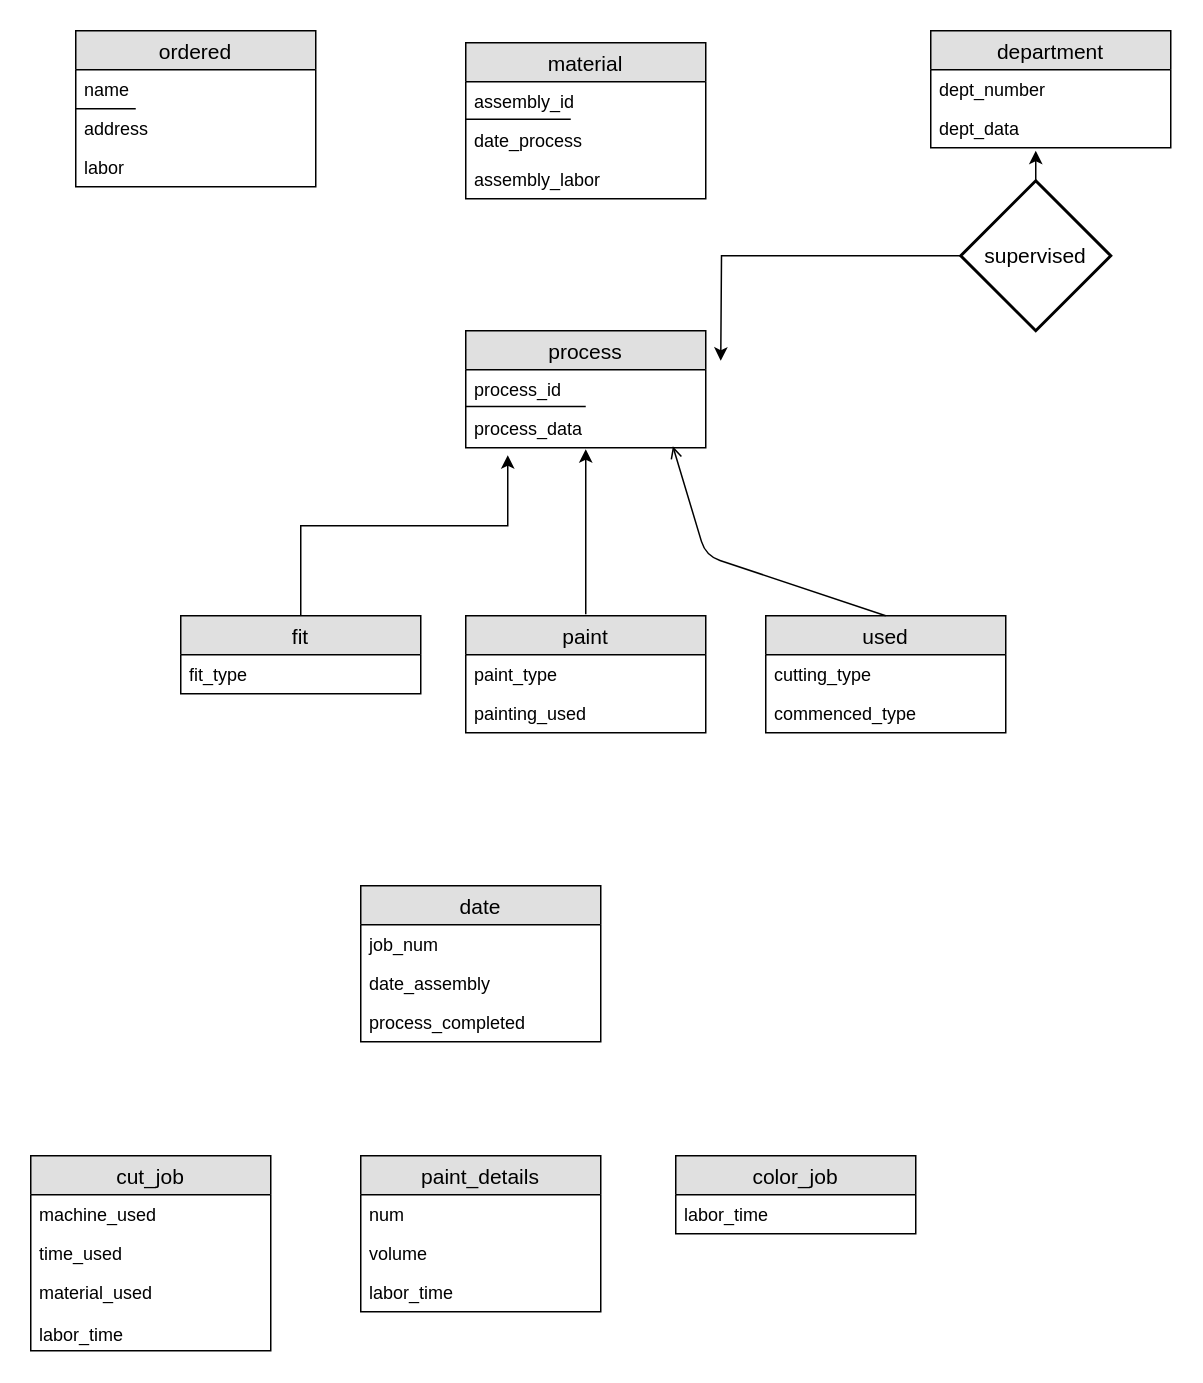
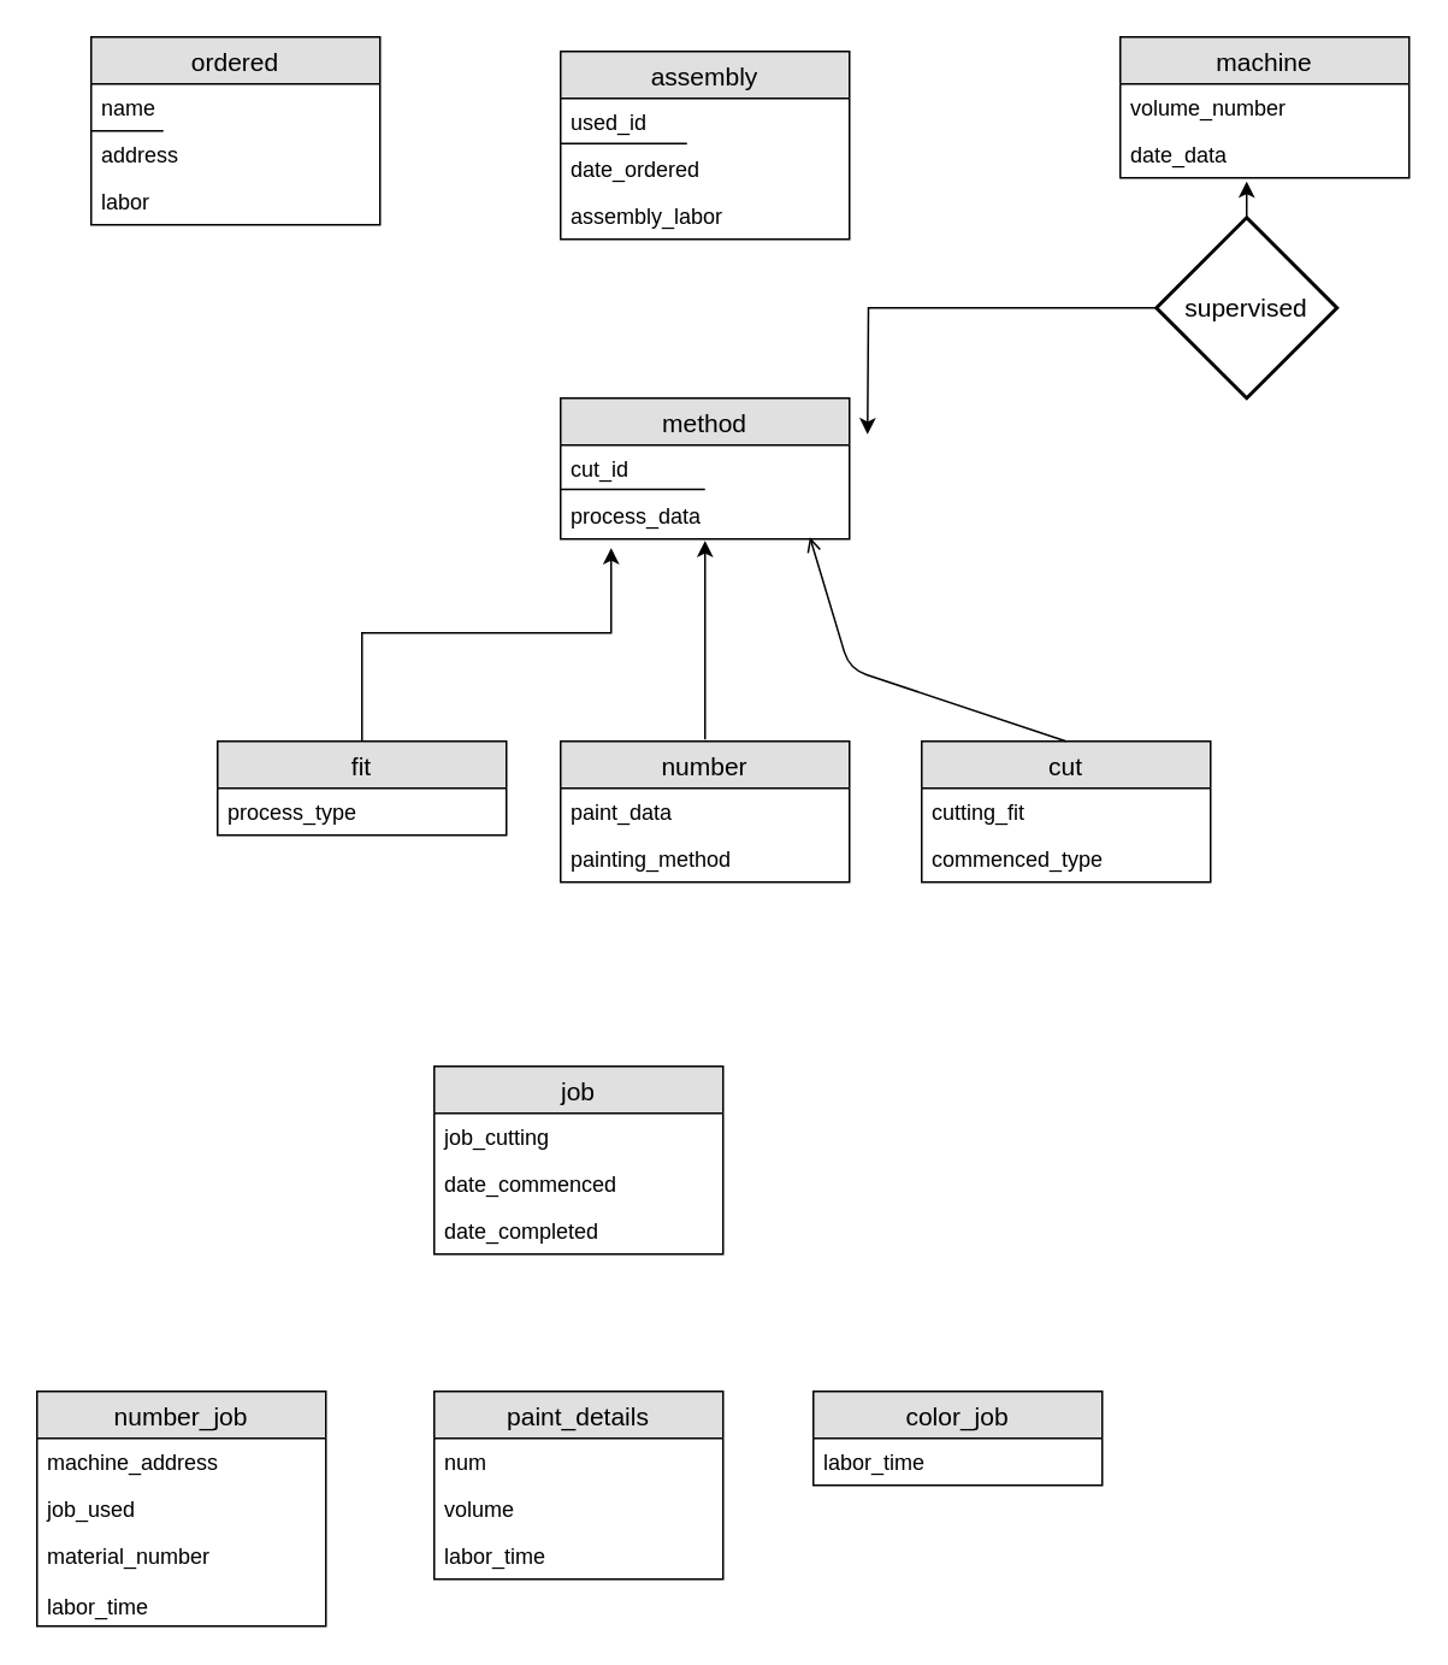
- <mxCell id="16" value="department" style="swimlane;fontStyle=0;childLayout=stackLayout;horizontal=1;startSize=26;fillColor=#e0e0e0;horizontalStack=0;resizeParent=1;resizeParentMax=0;resizeLast=0;collapsible=1;marginBottom=0;swimlaneFillColor=#ffffff;align=center;fontSize=14;" vertex="1" parent="1"><mxGeometry x="620" y="20" width="160" height="78" as="geometry" /></mxCell>
+ <mxCell id="16" value="machine" style="swimlane;fontStyle=0;childLayout=stackLayout;horizontal=1;startSize=26;fillColor=#e0e0e0;horizontalStack=0;resizeParent=1;resizeParentMax=0;resizeLast=0;collapsible=1;marginBottom=0;swimlaneFillColor=#ffffff;align=center;fontSize=14;" vertex="1" parent="1"><mxGeometry x="620" y="20" width="160" height="78" as="geometry" /></mxCell>
- <mxCell id="7" value="material" style="swimlane;fontStyle=0;childLayout=stackLayout;horizontal=1;startSize=26;fillColor=#e0e0e0;horizontalStack=0;resizeParent=1;resizeParentMax=0;resizeLast=0;collapsible=1;marginBottom=0;swimlaneFillColor=#ffffff;align=center;fontSize=14;" vertex="1" parent="1"><mxGeometry x="310" y="28" width="160" height="104" as="geometry" /></mxCell>
+ <mxCell id="7" value="assembly" style="swimlane;fontStyle=0;childLayout=stackLayout;horizontal=1;startSize=26;fillColor=#e0e0e0;horizontalStack=0;resizeParent=1;resizeParentMax=0;resizeLast=0;collapsible=1;marginBottom=0;swimlaneFillColor=#ffffff;align=center;fontSize=14;" vertex="1" parent="1"><mxGeometry x="310" y="28" width="160" height="104" as="geometry" /></mxCell>
- <mxCell id="17" value="dept_number" style="text;strokeColor=none;fillColor=none;spacingLeft=4;spacingRight=4;overflow=hidden;rotatable=0;points=[[0,0.5],[1,0.5]];portConstraint=eastwest;fontSize=12;" vertex="1" parent="16"><mxGeometry y="26" width="160" height="26" as="geometry" /></mxCell>
+ <mxCell id="17" value="volume_number" style="text;strokeColor=none;fillColor=none;spacingLeft=4;spacingRight=4;overflow=hidden;rotatable=0;points=[[0,0.5],[1,0.5]];portConstraint=eastwest;fontSize=12;" vertex="1" parent="16"><mxGeometry y="26" width="160" height="26" as="geometry" /></mxCell>
- <mxCell id="8" value="assembly_id" style="text;strokeColor=none;fillColor=none;spacingLeft=4;spacingRight=4;overflow=hidden;rotatable=0;points=[[0,0.5],[1,0.5]];portConstraint=eastwest;fontSize=12;" vertex="1" parent="7"><mxGeometry y="26" width="160" height="26" as="geometry" /></mxCell>
+ <mxCell id="8" value="used_id" style="text;strokeColor=none;fillColor=none;spacingLeft=4;spacingRight=4;overflow=hidden;rotatable=0;points=[[0,0.5],[1,0.5]];portConstraint=eastwest;fontSize=12;" vertex="1" parent="7"><mxGeometry y="26" width="160" height="26" as="geometry" /></mxCell>
- <mxCell id="18" value="dept_data" style="text;strokeColor=none;fillColor=none;spacingLeft=4;spacingRight=4;overflow=hidden;rotatable=0;points=[[0,0.5],[1,0.5]];portConstraint=eastwest;fontSize=12;" vertex="1" parent="16"><mxGeometry y="52" width="160" height="26" as="geometry" /></mxCell>
+ <mxCell id="18" value="date_data" style="text;strokeColor=none;fillColor=none;spacingLeft=4;spacingRight=4;overflow=hidden;rotatable=0;points=[[0,0.5],[1,0.5]];portConstraint=eastwest;fontSize=12;" vertex="1" parent="16"><mxGeometry y="52" width="160" height="26" as="geometry" /></mxCell>
- <mxCell id="10" value="date_process" style="text;strokeColor=none;fillColor=none;spacingLeft=4;spacingRight=4;overflow=hidden;rotatable=0;points=[[0,0.5],[1,0.5]];portConstraint=eastwest;fontSize=12;" vertex="1" parent="7"><mxGeometry y="52" width="160" height="26" as="geometry" /></mxCell>
+ <mxCell id="10" value="date_ordered" style="text;strokeColor=none;fillColor=none;spacingLeft=4;spacingRight=4;overflow=hidden;rotatable=0;points=[[0,0.5],[1,0.5]];portConstraint=eastwest;fontSize=12;" vertex="1" parent="7"><mxGeometry y="52" width="160" height="26" as="geometry" /></mxCell>
- <mxCell id="12" value="process" style="swimlane;fontStyle=0;childLayout=stackLayout;horizontal=1;startSize=26;fillColor=#e0e0e0;horizontalStack=0;resizeParent=1;resizeParentMax=0;resizeLast=0;collapsible=1;marginBottom=0;swimlaneFillColor=#ffffff;align=center;fontSize=14;" vertex="1" parent="1"><mxGeometry x="310" y="220" width="160" height="78" as="geometry" /></mxCell>
+ <mxCell id="12" value="method" style="swimlane;fontStyle=0;childLayout=stackLayout;horizontal=1;startSize=26;fillColor=#e0e0e0;horizontalStack=0;resizeParent=1;resizeParentMax=0;resizeLast=0;collapsible=1;marginBottom=0;swimlaneFillColor=#ffffff;align=center;fontSize=14;" vertex="1" parent="1"><mxGeometry x="310" y="220" width="160" height="78" as="geometry" /></mxCell>
- <mxCell id="13" value="process_id" style="text;strokeColor=none;fillColor=none;spacingLeft=4;spacingRight=4;overflow=hidden;rotatable=0;points=[[0,0.5],[1,0.5]];portConstraint=eastwest;fontSize=12;" vertex="1" parent="12"><mxGeometry y="26" width="160" height="26" as="geometry" /></mxCell>
+ <mxCell id="13" value="cut_id" style="text;strokeColor=none;fillColor=none;spacingLeft=4;spacingRight=4;overflow=hidden;rotatable=0;points=[[0,0.5],[1,0.5]];portConstraint=eastwest;fontSize=12;" vertex="1" parent="12"><mxGeometry y="26" width="160" height="26" as="geometry" /></mxCell>
- <mxCell id="22" value="paint" style="swimlane;fontStyle=0;childLayout=stackLayout;horizontal=1;startSize=26;fillColor=#e0e0e0;horizontalStack=0;resizeParent=1;resizeParentMax=0;resizeLast=0;collapsible=1;marginBottom=0;swimlaneFillColor=#ffffff;align=center;fontSize=14;" vertex="1" parent="1"><mxGeometry x="310" y="410" width="160" height="78" as="geometry" /></mxCell>
+ <mxCell id="22" value="number" style="swimlane;fontStyle=0;childLayout=stackLayout;horizontal=1;startSize=26;fillColor=#e0e0e0;horizontalStack=0;resizeParent=1;resizeParentMax=0;resizeLast=0;collapsible=1;marginBottom=0;swimlaneFillColor=#ffffff;align=center;fontSize=14;" vertex="1" parent="1"><mxGeometry x="310" y="410" width="160" height="78" as="geometry" /></mxCell>
- <mxCell id="25" value="used" style="swimlane;fontStyle=0;childLayout=stackLayout;horizontal=1;startSize=26;fillColor=#e0e0e0;horizontalStack=0;resizeParent=1;resizeParentMax=0;resizeLast=0;collapsible=1;marginBottom=0;swimlaneFillColor=#ffffff;align=center;fontSize=14;" vertex="1" parent="1"><mxGeometry x="510" y="410" width="160" height="78" as="geometry" /></mxCell>
+ <mxCell id="25" value="cut" style="swimlane;fontStyle=0;childLayout=stackLayout;horizontal=1;startSize=26;fillColor=#e0e0e0;horizontalStack=0;resizeParent=1;resizeParentMax=0;resizeLast=0;collapsible=1;marginBottom=0;swimlaneFillColor=#ffffff;align=center;fontSize=14;" vertex="1" parent="1"><mxGeometry x="510" y="410" width="160" height="78" as="geometry" /></mxCell>
- <mxCell id="21" value="fit_type" style="text;strokeColor=none;fillColor=none;spacingLeft=4;spacingRight=4;overflow=hidden;rotatable=0;points=[[0,0.5],[1,0.5]];portConstraint=eastwest;fontSize=12;" vertex="1" parent="20"><mxGeometry y="26" width="160" height="26" as="geometry" /></mxCell>
+ <mxCell id="21" value="process_type" style="text;strokeColor=none;fillColor=none;spacingLeft=4;spacingRight=4;overflow=hidden;rotatable=0;points=[[0,0.5],[1,0.5]];portConstraint=eastwest;fontSize=12;" vertex="1" parent="20"><mxGeometry y="26" width="160" height="26" as="geometry" /></mxCell>
- <mxCell id="23" value="paint_type" style="text;strokeColor=none;fillColor=none;spacingLeft=4;spacingRight=4;overflow=hidden;rotatable=0;points=[[0,0.5],[1,0.5]];portConstraint=eastwest;fontSize=12;" vertex="1" parent="22"><mxGeometry y="26" width="160" height="26" as="geometry" /></mxCell>
+ <mxCell id="23" value="paint_data" style="text;strokeColor=none;fillColor=none;spacingLeft=4;spacingRight=4;overflow=hidden;rotatable=0;points=[[0,0.5],[1,0.5]];portConstraint=eastwest;fontSize=12;" vertex="1" parent="22"><mxGeometry y="26" width="160" height="26" as="geometry" /></mxCell>
- <mxCell id="26" value="cutting_type" style="text;strokeColor=none;fillColor=none;spacingLeft=4;spacingRight=4;overflow=hidden;rotatable=0;points=[[0,0.5],[1,0.5]];portConstraint=eastwest;fontSize=12;" vertex="1" parent="25"><mxGeometry y="26" width="160" height="26" as="geometry" /></mxCell>
+ <mxCell id="26" value="cutting_fit" style="text;strokeColor=none;fillColor=none;spacingLeft=4;spacingRight=4;overflow=hidden;rotatable=0;points=[[0,0.5],[1,0.5]];portConstraint=eastwest;fontSize=12;" vertex="1" parent="25"><mxGeometry y="26" width="160" height="26" as="geometry" /></mxCell>
- <mxCell id="24" value="painting_used" style="text;strokeColor=none;fillColor=none;spacingLeft=4;spacingRight=4;overflow=hidden;rotatable=0;points=[[0,0.5],[1,0.5]];portConstraint=eastwest;fontSize=12;" vertex="1" parent="22"><mxGeometry y="52" width="160" height="26" as="geometry" /></mxCell>
+ <mxCell id="24" value="painting_method" style="text;strokeColor=none;fillColor=none;spacingLeft=4;spacingRight=4;overflow=hidden;rotatable=0;points=[[0,0.5],[1,0.5]];portConstraint=eastwest;fontSize=12;" vertex="1" parent="22"><mxGeometry y="52" width="160" height="26" as="geometry" /></mxCell>
- <mxCell id="30" value="date" style="swimlane;fontStyle=0;childLayout=stackLayout;horizontal=1;startSize=26;fillColor=#e0e0e0;horizontalStack=0;resizeParent=1;resizeParentMax=0;resizeLast=0;collapsible=1;marginBottom=0;swimlaneFillColor=#ffffff;align=center;fontSize=14;" vertex="1" parent="1"><mxGeometry x="240" y="590" width="160" height="104" as="geometry" /></mxCell>
+ <mxCell id="30" value="job" style="swimlane;fontStyle=0;childLayout=stackLayout;horizontal=1;startSize=26;fillColor=#e0e0e0;horizontalStack=0;resizeParent=1;resizeParentMax=0;resizeLast=0;collapsible=1;marginBottom=0;swimlaneFillColor=#ffffff;align=center;fontSize=14;" vertex="1" parent="1"><mxGeometry x="240" y="590" width="160" height="104" as="geometry" /></mxCell>
- <mxCell id="31" value="job_num" style="text;strokeColor=none;fillColor=none;spacingLeft=4;spacingRight=4;overflow=hidden;rotatable=0;points=[[0,0.5],[1,0.5]];portConstraint=eastwest;fontSize=12;" vertex="1" parent="30"><mxGeometry y="26" width="160" height="26" as="geometry" /></mxCell>
+ <mxCell id="31" value="job_cutting" style="text;strokeColor=none;fillColor=none;spacingLeft=4;spacingRight=4;overflow=hidden;rotatable=0;points=[[0,0.5],[1,0.5]];portConstraint=eastwest;fontSize=12;" vertex="1" parent="30"><mxGeometry y="26" width="160" height="26" as="geometry" /></mxCell>
- <mxCell id="32" value="date_assembly" style="text;strokeColor=none;fillColor=none;spacingLeft=4;spacingRight=4;overflow=hidden;rotatable=0;points=[[0,0.5],[1,0.5]];portConstraint=eastwest;fontSize=12;" vertex="1" parent="30"><mxGeometry y="52" width="160" height="26" as="geometry" /></mxCell>
+ <mxCell id="32" value="date_commenced" style="text;strokeColor=none;fillColor=none;spacingLeft=4;spacingRight=4;overflow=hidden;rotatable=0;points=[[0,0.5],[1,0.5]];portConstraint=eastwest;fontSize=12;" vertex="1" parent="30"><mxGeometry y="52" width="160" height="26" as="geometry" /></mxCell>
- <mxCell id="33" value="process_completed" style="text;strokeColor=none;fillColor=none;spacingLeft=4;spacingRight=4;overflow=hidden;rotatable=0;points=[[0,0.5],[1,0.5]];portConstraint=eastwest;fontSize=12;" vertex="1" parent="30"><mxGeometry y="78" width="160" height="26" as="geometry" /></mxCell>
+ <mxCell id="33" value="date_completed" style="text;strokeColor=none;fillColor=none;spacingLeft=4;spacingRight=4;overflow=hidden;rotatable=0;points=[[0,0.5],[1,0.5]];portConstraint=eastwest;fontSize=12;" vertex="1" parent="30"><mxGeometry y="78" width="160" height="26" as="geometry" /></mxCell>
- <mxCell id="34" value="cut_job" style="swimlane;fontStyle=0;childLayout=stackLayout;horizontal=1;startSize=26;fillColor=#e0e0e0;horizontalStack=0;resizeParent=1;resizeParentMax=0;resizeLast=0;collapsible=1;marginBottom=0;swimlaneFillColor=#ffffff;align=center;fontSize=14;" vertex="1" parent="1"><mxGeometry x="20" y="770" width="160" height="130" as="geometry" /></mxCell>
+ <mxCell id="34" value="number_job" style="swimlane;fontStyle=0;childLayout=stackLayout;horizontal=1;startSize=26;fillColor=#e0e0e0;horizontalStack=0;resizeParent=1;resizeParentMax=0;resizeLast=0;collapsible=1;marginBottom=0;swimlaneFillColor=#ffffff;align=center;fontSize=14;" vertex="1" parent="1"><mxGeometry x="20" y="770" width="160" height="130" as="geometry" /></mxCell>
- <mxCell id="35" value="machine_used" style="text;strokeColor=none;fillColor=none;spacingLeft=4;spacingRight=4;overflow=hidden;rotatable=0;points=[[0,0.5],[1,0.5]];portConstraint=eastwest;fontSize=12;" vertex="1" parent="34"><mxGeometry y="26" width="160" height="26" as="geometry" /></mxCell>
+ <mxCell id="35" value="machine_address" style="text;strokeColor=none;fillColor=none;spacingLeft=4;spacingRight=4;overflow=hidden;rotatable=0;points=[[0,0.5],[1,0.5]];portConstraint=eastwest;fontSize=12;" vertex="1" parent="34"><mxGeometry y="26" width="160" height="26" as="geometry" /></mxCell>
- <mxCell id="36" value="time_used" style="text;strokeColor=none;fillColor=none;spacingLeft=4;spacingRight=4;overflow=hidden;rotatable=0;points=[[0,0.5],[1,0.5]];portConstraint=eastwest;fontSize=12;" vertex="1" parent="34"><mxGeometry y="52" width="160" height="26" as="geometry" /></mxCell>
+ <mxCell id="36" value="job_used" style="text;strokeColor=none;fillColor=none;spacingLeft=4;spacingRight=4;overflow=hidden;rotatable=0;points=[[0,0.5],[1,0.5]];portConstraint=eastwest;fontSize=12;" vertex="1" parent="34"><mxGeometry y="52" width="160" height="26" as="geometry" /></mxCell>
- <mxCell id="37" value="material_used&#10;&#10;labor_time" style="text;strokeColor=none;fillColor=none;spacingLeft=4;spacingRight=4;overflow=hidden;rotatable=0;points=[[0,0.5],[1,0.5]];portConstraint=eastwest;fontSize=12;" vertex="1" parent="34"><mxGeometry y="78" width="160" height="52" as="geometry" /></mxCell>
+ <mxCell id="37" value="material_number&#10;&#10;labor_time" style="text;strokeColor=none;fillColor=none;spacingLeft=4;spacingRight=4;overflow=hidden;rotatable=0;points=[[0,0.5],[1,0.5]];portConstraint=eastwest;fontSize=12;" vertex="1" parent="34"><mxGeometry y="78" width="160" height="52" as="geometry" /></mxCell>
